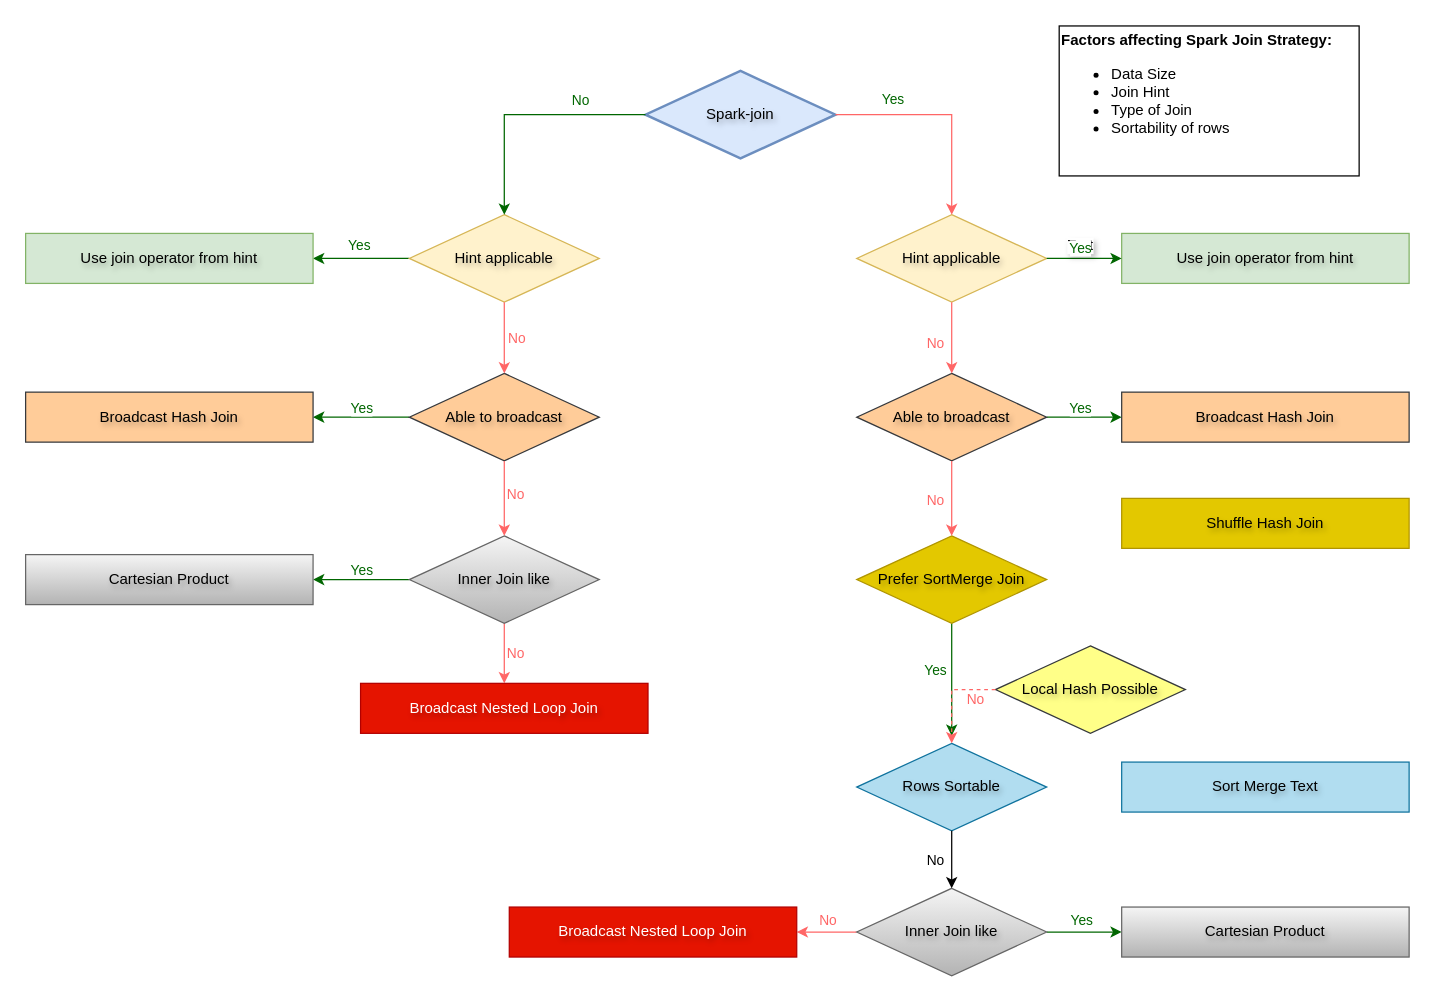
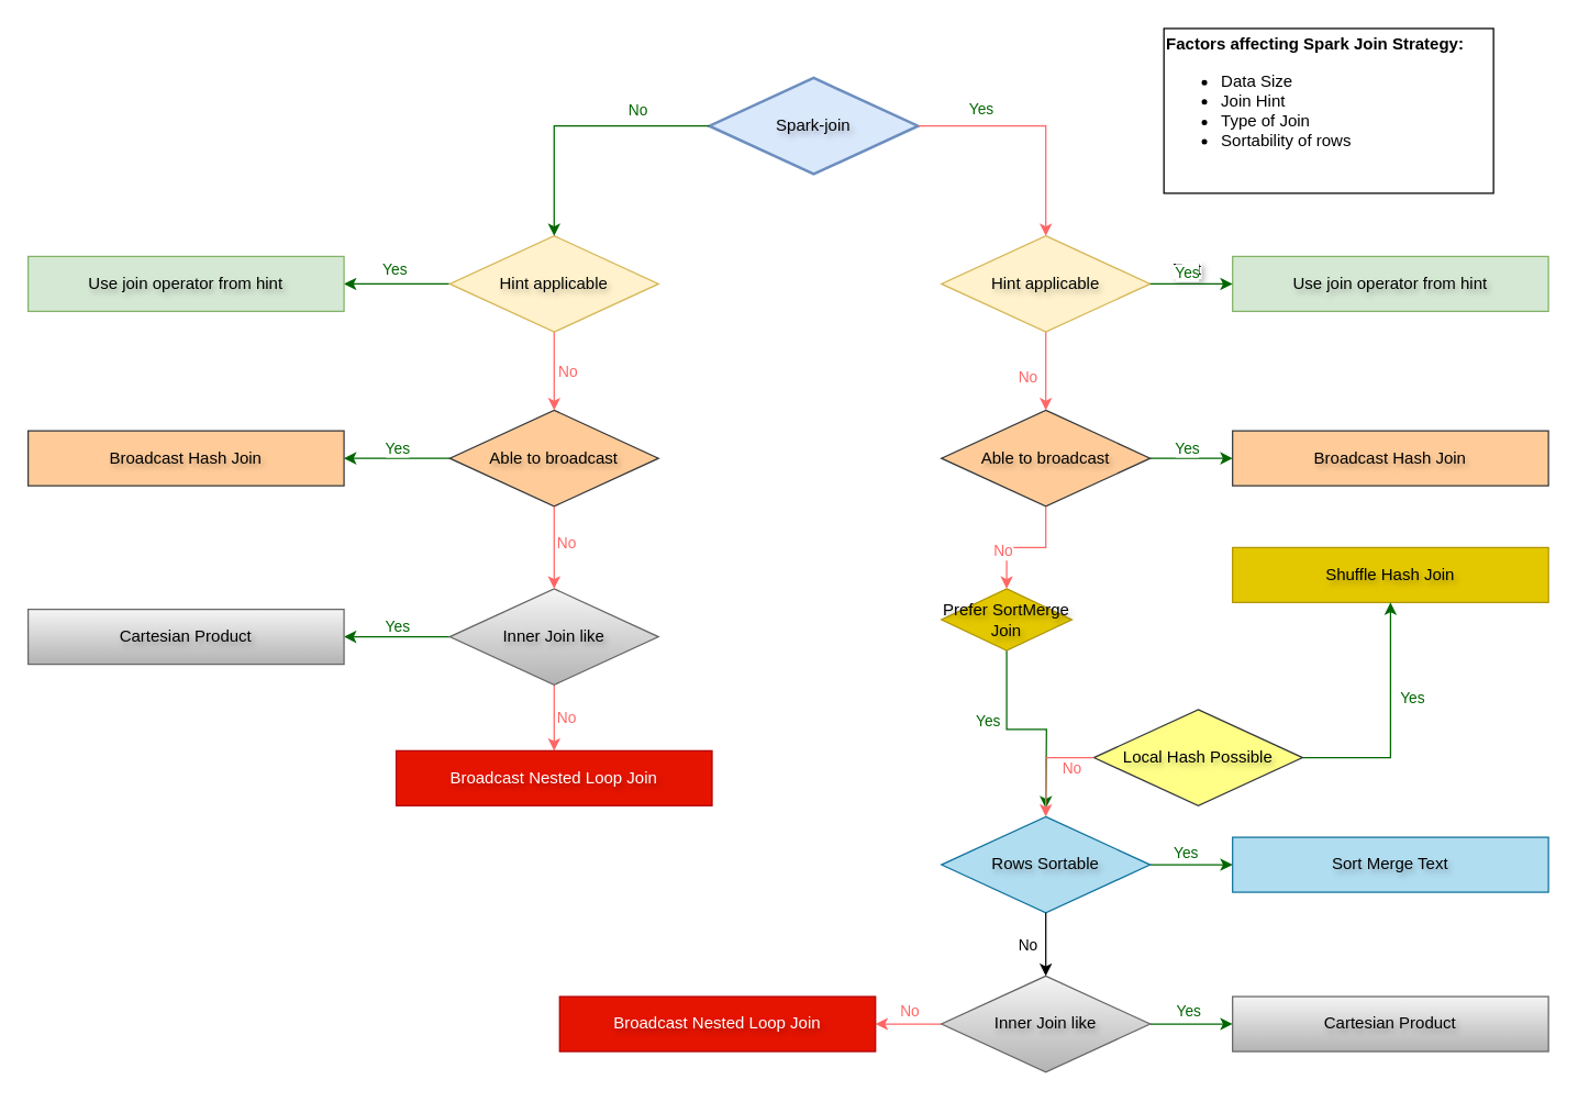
- <mxCell id="18" value="Prefer SortMerge Join" style="strokeWidth=1;html=1;shape=mxgraph.flowchart.decision;whiteSpace=wrap;rounded=0;fillColor=#e3c800;fontColor=#000000;strokeColor=#B09500;textShadow=1;" parent="1" vertex="1"><mxGeometry x="685" y="428" width="152" height="70" as="geometry" /></mxCell>
+ <mxCell id="18" value="Prefer SortMerge Join" style="strokeWidth=1;html=1;shape=mxgraph.flowchart.decision;whiteSpace=wrap;rounded=0;fillColor=#e3c800;fontColor=#000000;strokeColor=#B09500;textShadow=1;" parent="1" vertex="1"><mxGeometry x="685" y="428" width="95" height="45" as="geometry" /></mxCell>
+ <mxCell id="32" style="edgeStyle=orthogonalEdgeStyle;rounded=0;orthogonalLoop=1;jettySize=auto;html=1;exitX=1;exitY=0.5;exitDx=0;exitDy=0;exitPerimeter=0;entryX=0.5;entryY=1;entryDx=0;entryDy=0;strokeColor=#006600;textShadow=1;" parent="1" source="34" target="19" edge="1"><mxGeometry relative="1" as="geometry" /></mxCell>
+ <mxCell id="33" value="Yes" style="edgeLabel;html=1;align=center;verticalAlign=middle;resizable=0;points=[];rounded=0;fontColor=#006600;textShadow=0;" parent="32" vertex="1" connectable="0"><mxGeometry x="0.224" y="-4" relative="1" as="geometry"><mxPoint x="11" as="offset" /></mxGeometry></mxCell>
- <mxCell id="35" style="edgeStyle=orthogonalEdgeStyle;rounded=0;orthogonalLoop=1;jettySize=auto;html=1;exitX=0;exitY=0.5;exitDx=0;exitDy=0;exitPerimeter=0;entryX=0.5;entryY=0;entryDx=0;entryDy=0;entryPerimeter=0;strokeColor=#FF6666;textShadow=1;dashed=1;" parent="1" source="34" target="24" edge="1"><mxGeometry relative="1" as="geometry" /></mxCell>
+ <mxCell id="35" style="edgeStyle=orthogonalEdgeStyle;rounded=0;orthogonalLoop=1;jettySize=auto;html=1;exitX=0;exitY=0.5;exitDx=0;exitDy=0;exitPerimeter=0;entryX=0.5;entryY=0;entryDx=0;entryDy=0;entryPerimeter=0;strokeColor=#FF6666;textShadow=1;" parent="1" source="34" target="24" edge="1"><mxGeometry relative="1" as="geometry" /></mxCell>
+ <mxCell id="22" style="edgeStyle=orthogonalEdgeStyle;rounded=0;orthogonalLoop=1;jettySize=auto;html=1;exitX=1;exitY=0.5;exitDx=0;exitDy=0;exitPerimeter=0;strokeColor=#006600;textShadow=1;" parent="1" source="24" target="25" edge="1"><mxGeometry relative="1" as="geometry" /></mxCell>
+ <mxCell id="23" value="Yes" style="edgeLabel;html=1;align=center;verticalAlign=middle;resizable=0;points=[];rounded=0;fontColor=#006600;textShadow=0;" parent="22" vertex="1" connectable="0"><mxGeometry x="-0.133" y="-1" relative="1" as="geometry"><mxPoint x="-1" y="-10" as="offset" /></mxGeometry></mxCell>
